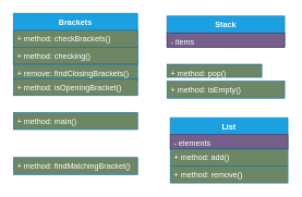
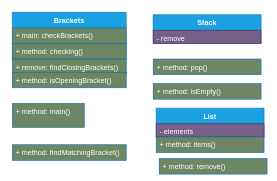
- <mxCell id="3" value="+ method: checkBrackets()" style="text;strokeColor=#006EAF;fillColor=#6D8764;align=left;verticalAlign=top;spacingLeft=4;spacingRight=4;overflow=hidden;rotatable=0;points=[[0,0.5],[1,0.5]];portConstraint=eastwest;fontColor=#FFFFFF;" vertex="1" parent="2"><mxGeometry y="26" width="190" height="26" as="geometry" /></mxCell>
+ <mxCell id="3" value="+ main: checkBrackets()" style="text;strokeColor=#006EAF;fillColor=#6D8764;align=left;verticalAlign=top;spacingLeft=4;spacingRight=4;overflow=hidden;rotatable=0;points=[[0,0.5],[1,0.5]];portConstraint=eastwest;fontColor=#FFFFFF;" vertex="1" parent="2"><mxGeometry y="26" width="190" height="26" as="geometry" /></mxCell>
- <mxCell id="10" value="- items" style="text;strokeColor=#432D57;fillColor=#76608a;align=left;verticalAlign=top;spacingLeft=4;spacingRight=4;overflow=hidden;rotatable=0;points=[[0,0.5],[1,0.5]];portConstraint=eastwest;fontColor=#ffffff;" vertex="1" parent="9"><mxGeometry y="26" width="180" height="22" as="geometry" /></mxCell>
+ <mxCell id="10" value="- remove" style="text;strokeColor=#432D57;fillColor=#76608a;align=left;verticalAlign=top;spacingLeft=4;spacingRight=4;overflow=hidden;rotatable=0;points=[[0,0.5],[1,0.5]];portConstraint=eastwest;fontColor=#ffffff;" vertex="1" parent="9"><mxGeometry y="26" width="180" height="22" as="geometry" /></mxCell>
- <mxCell id="11" value="+ method: pop()" style="text;strokeColor=#006EAF;fillColor=#6D8764;align=left;verticalAlign=top;spacingLeft=4;spacingRight=4;overflow=hidden;rotatable=0;points=[[0,0.5],[1,0.5]];portConstraint=eastwest;fontColor=#FFFFFF;" vertex="1" parent="1"><mxGeometry x="255" y="98" width="145" height="20" as="geometry" /></mxCell>
+ <mxCell id="11" value="+ method: pop()" style="text;strokeColor=#006EAF;fillColor=#6D8764;align=left;verticalAlign=top;spacingLeft=4;spacingRight=4;overflow=hidden;rotatable=0;points=[[0,0.5],[1,0.5]];portConstraint=eastwest;fontColor=#FFFFFF;" vertex="1" parent="1"><mxGeometry x="255" y="98" width="180" height="26" as="geometry" /></mxCell>
- <mxCell id="16" value="+ method: isEmpty()" style="text;strokeColor=#006EAF;fillColor=#6D8764;align=left;verticalAlign=top;spacingLeft=4;spacingRight=4;overflow=hidden;rotatable=0;points=[[0,0.5],[1,0.5]];portConstraint=eastwest;fontColor=#FFFFFF;" vertex="1" parent="1"><mxGeometry x="255" y="124" width="180" height="26" as="geometry" /></mxCell>
+ <mxCell id="16" value="+ method: isEmpty()" style="text;strokeColor=#006EAF;fillColor=#6D8764;align=left;verticalAlign=top;spacingLeft=4;spacingRight=4;overflow=hidden;rotatable=0;points=[[0,0.5],[1,0.5]];portConstraint=eastwest;fontColor=#FFFFFF;" vertex="1" parent="1"><mxGeometry x="255" y="139" width="180" height="26" as="geometry" /></mxCell>
- <mxCell id="8" value="+ method: main()" style="text;strokeColor=#006EAF;fillColor=#6D8764;align=left;verticalAlign=top;spacingLeft=4;spacingRight=4;overflow=hidden;rotatable=0;points=[[0,0.5],[1,0.5]];portConstraint=eastwest;fontColor=#FFFFFF;" vertex="1" parent="1"><mxGeometry x="20" y="172" width="190" height="26" as="geometry" /></mxCell>
+ <mxCell id="8" value="+ method: main()" style="text;strokeColor=#006EAF;fillColor=#6D8764;align=left;verticalAlign=top;spacingLeft=4;spacingRight=4;overflow=hidden;rotatable=0;points=[[0,0.5],[1,0.5]];portConstraint=eastwest;fontColor=#FFFFFF;" vertex="1" parent="1"><mxGeometry x="20" y="172" width="120" height="40" as="geometry" /></mxCell>
- <mxCell id="15" value="+ method: add()" style="text;strokeColor=#006EAF;fillColor=#6D8764;align=left;verticalAlign=top;spacingLeft=4;spacingRight=4;overflow=hidden;rotatable=0;points=[[0,0.5],[1,0.5]];portConstraint=eastwest;fontColor=#FFFFFF;" vertex="1" parent="1"><mxGeometry x="260" y="228" width="180" height="26" as="geometry" /></mxCell>
+ <mxCell id="15" value="+ method: items()" style="text;strokeColor=#006EAF;fillColor=#6D8764;align=left;verticalAlign=top;spacingLeft=4;spacingRight=4;overflow=hidden;rotatable=0;points=[[0,0.5],[1,0.5]];portConstraint=eastwest;fontColor=#FFFFFF;" vertex="1" parent="1"><mxGeometry x="260" y="228" width="180" height="26" as="geometry" /></mxCell>
- <mxCell id="14" value="+ method: remove()" style="text;strokeColor=#006EAF;fillColor=#6D8764;align=left;verticalAlign=top;spacingLeft=4;spacingRight=4;overflow=hidden;rotatable=0;points=[[0,0.5],[1,0.5]];portConstraint=eastwest;fontColor=#FFFFFF;" vertex="1" parent="1"><mxGeometry x="260" y="254" width="180" height="26" as="geometry" /></mxCell>
+ <mxCell id="14" value="+ method: remove()" style="text;strokeColor=#006EAF;fillColor=#6D8764;align=left;verticalAlign=top;spacingLeft=4;spacingRight=4;overflow=hidden;rotatable=0;points=[[0,0.5],[1,0.5]];portConstraint=eastwest;fontColor=#FFFFFF;" vertex="1" parent="1"><mxGeometry x="265" y="264" width="180" height="26" as="geometry" /></mxCell>
